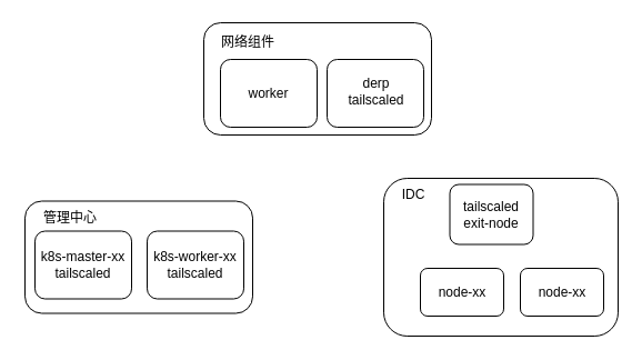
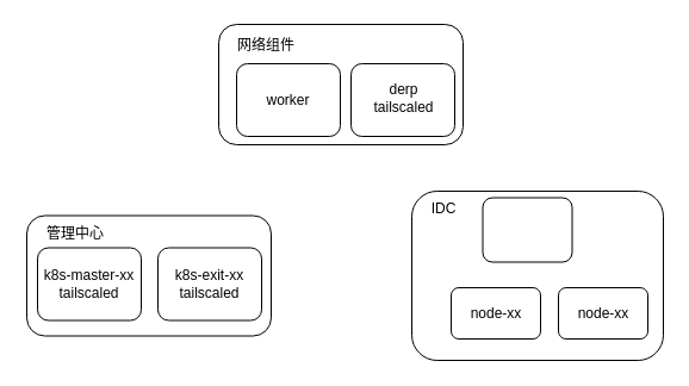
- <mxCell id="12" value="tailscaled&lt;div&gt;exit-node&lt;/div&gt;" style="text;html=1;align=center;verticalAlign=middle;whiteSpace=wrap;rounded=0;" vertex="1" parent="1"><mxGeometry x="412" y="177.5" width="60" height="30" as="geometry" /></mxCell>
- <mxCell id="7" value="k8s-worker-xx&lt;div&gt;tailscaled&lt;/div&gt;" style="text;html=1;align=center;verticalAlign=middle;whiteSpace=wrap;rounded=0;" vertex="1" parent="1"><mxGeometry x="121" y="223" width="109" height="30" as="geometry" /></mxCell>
+ <mxCell id="7" value="k8s-exit-xx&lt;div&gt;tailscaled&lt;/div&gt;" style="text;html=1;align=center;verticalAlign=middle;whiteSpace=wrap;rounded=0;" vertex="1" parent="1"><mxGeometry x="121" y="223" width="109" height="30" as="geometry" /></mxCell>
